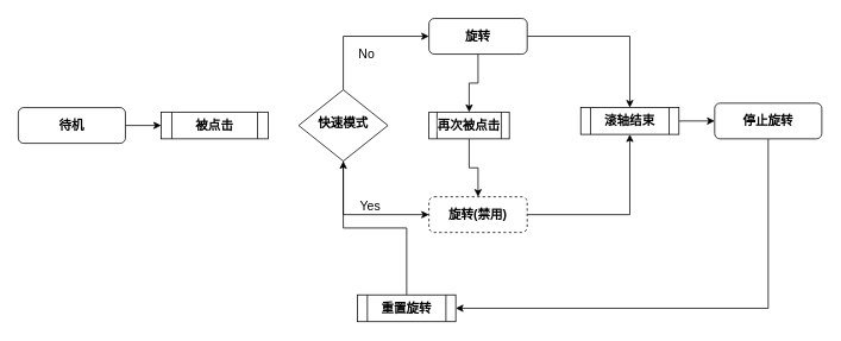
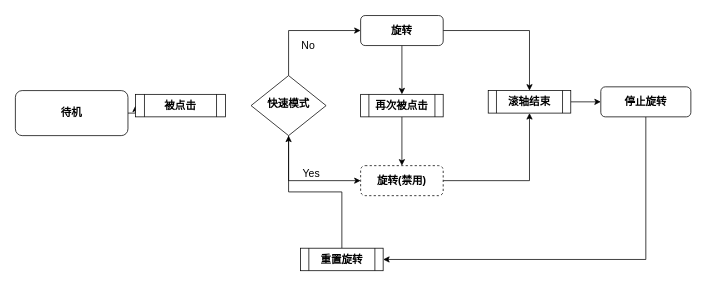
- <mxCell id="3" value="待机" style="rounded=1;whiteSpace=wrap;html=1;fontSize=14;glass=0;strokeWidth=1;shadow=0;fontStyle=1" parent="1" vertex="1"><mxGeometry x="20" y="120" width="120" height="40" as="geometry" /></mxCell>
+ <mxCell id="3" value="待机" style="rounded=1;whiteSpace=wrap;html=1;fontSize=14;glass=0;strokeWidth=1;shadow=0;fontStyle=1" parent="1" vertex="1"><mxGeometry x="20" y="120" width="150" height="60" as="geometry" /></mxCell>
- <mxCell id="14" value="&lt;span style=&quot;font-size: 14px; font-weight: 700; text-wrap: nowrap; background-color: rgb(255, 255, 255);&quot;&gt;再次被点击&lt;/span&gt;" style="shape=process;whiteSpace=wrap;html=1;backgroundOutline=1;" vertex="1" parent="1"><mxGeometry x="480" y="125" width="90" height="30" as="geometry" /></mxCell>
+ <mxCell id="14" value="&lt;span style=&quot;font-size: 14px; font-weight: 700; text-wrap: nowrap; background-color: rgb(255, 255, 255);&quot;&gt;再次被点击&lt;/span&gt;" style="shape=process;whiteSpace=wrap;html=1;backgroundOutline=1;" vertex="1" parent="1"><mxGeometry x="480" y="125" width="110" height="30" as="geometry" /></mxCell>
